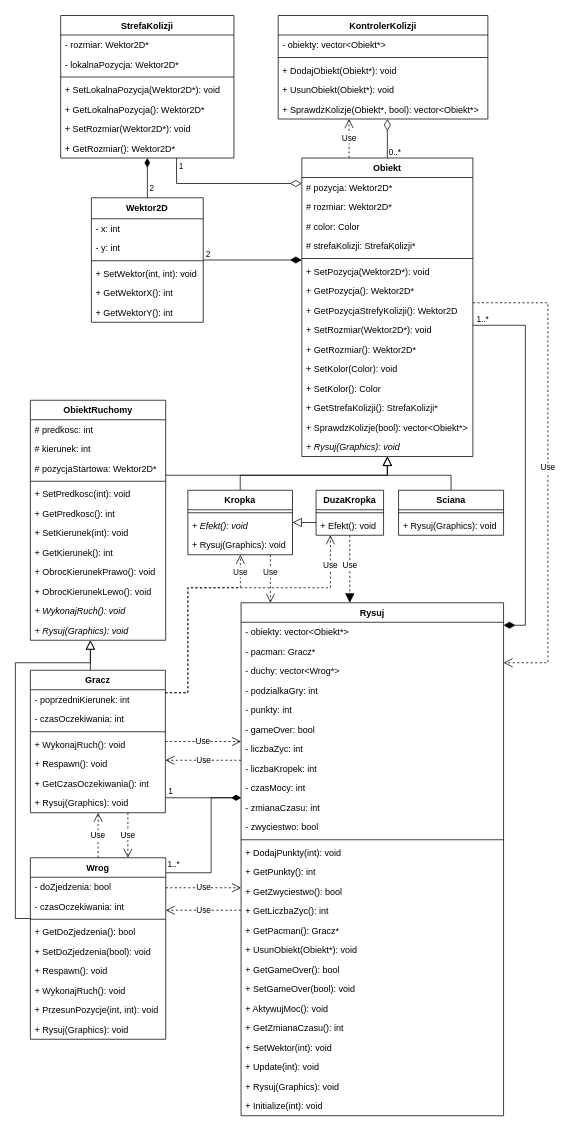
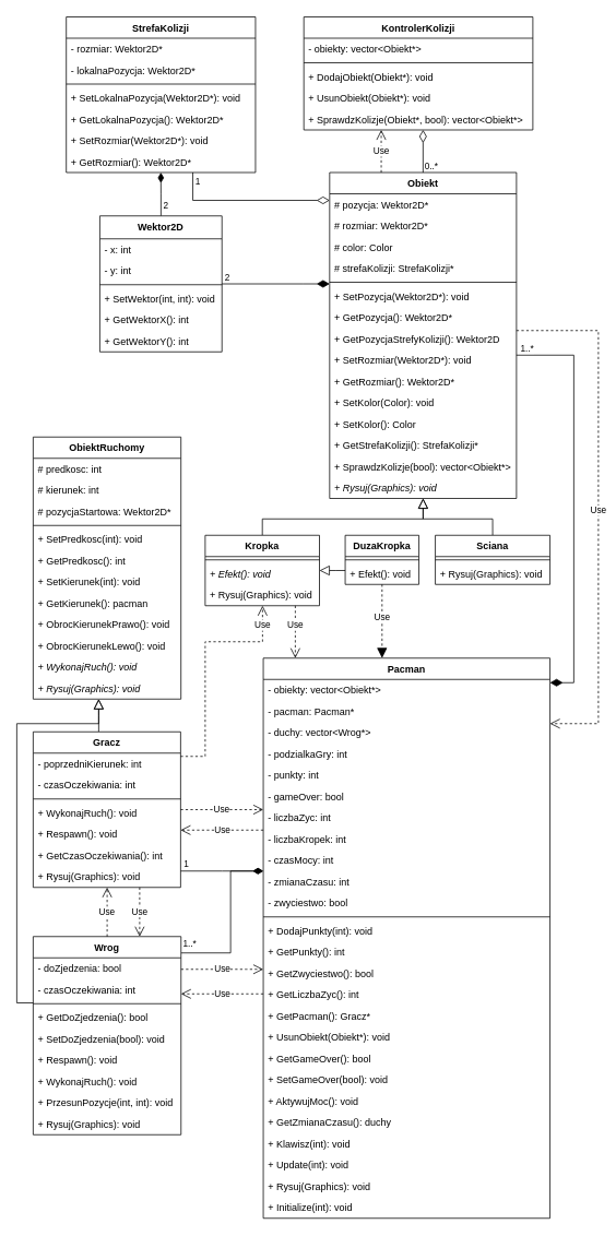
- <mxCell id="83" style="edgeStyle=orthogonalEdgeStyle;rounded=0;jumpStyle=none;orthogonalLoop=1;jettySize=auto;html=1;endArrow=block;endFill=0;endSize=10;strokeWidth=1;" parent="1" source="84" target="22" edge="1"><mxGeometry relative="1" as="geometry"><Array as="points"><mxPoint x="516" y="633" /></Array></mxGeometry></mxCell>
- <mxCell id="92" value="+ GetKierunek(): int" style="text;strokeColor=none;fillColor=none;align=left;verticalAlign=top;spacingLeft=4;spacingRight=4;overflow=hidden;rotatable=0;points=[[0,0.5],[1,0.5]];portConstraint=eastwest;" parent="84" vertex="1"><mxGeometry y="190" width="180.42" height="26" as="geometry" /></mxCell>
+ <mxCell id="92" value="+ GetKierunek(): pacman" style="text;strokeColor=none;fillColor=none;align=left;verticalAlign=top;spacingLeft=4;spacingRight=4;overflow=hidden;rotatable=0;points=[[0,0.5],[1,0.5]];portConstraint=eastwest;" parent="84" vertex="1"><mxGeometry y="190" width="180.42" height="26" as="geometry" /></mxCell>
- <mxCell id="138" value="Use" style="endArrow=open;endSize=10;dashed=1;html=1;rounded=0;strokeWidth=1;jumpStyle=none;edgeStyle=orthogonalEdgeStyle;" parent="1" source="100" target="70" edge="1"><mxGeometry x="0.814" width="160" relative="1" as="geometry"><mxPoint x="240" y="913" as="sourcePoint" /><mxPoint x="340.42" y="913" as="targetPoint" /><Array as="points"><mxPoint x="250" y="923" /><mxPoint x="250" y="783" /><mxPoint x="440" y="783" /></Array><mxPoint as="offset" /></mxGeometry></mxCell>
- <mxCell id="42" value="Rysuj" style="swimlane;fontStyle=1;align=center;verticalAlign=top;childLayout=stackLayout;horizontal=1;startSize=26;horizontalStack=0;resizeParent=1;resizeParentMax=0;resizeLast=0;collapsible=1;marginBottom=0;" parent="1" vertex="1"><mxGeometry x="320.92" y="803" width="350" height="684" as="geometry" /></mxCell>
+ <mxCell id="42" value="Pacman" style="swimlane;fontStyle=1;align=center;verticalAlign=top;childLayout=stackLayout;horizontal=1;startSize=26;horizontalStack=0;resizeParent=1;resizeParentMax=0;resizeLast=0;collapsible=1;marginBottom=0;" parent="1" vertex="1"><mxGeometry x="320.92" y="803" width="350" height="684" as="geometry" /></mxCell>
- <mxCell id="44" value="- pacman: Gracz*" style="text;strokeColor=none;fillColor=none;align=left;verticalAlign=top;spacingLeft=4;spacingRight=4;overflow=hidden;rotatable=0;points=[[0,0.5],[1,0.5]];portConstraint=eastwest;" parent="42" vertex="1"><mxGeometry y="52" width="350" height="26" as="geometry" /></mxCell>
+ <mxCell id="44" value="- pacman: Pacman*" style="text;strokeColor=none;fillColor=none;align=left;verticalAlign=top;spacingLeft=4;spacingRight=4;overflow=hidden;rotatable=0;points=[[0,0.5],[1,0.5]];portConstraint=eastwest;" parent="42" vertex="1"><mxGeometry y="52" width="350" height="26" as="geometry" /></mxCell>
- <mxCell id="64" value="+ GetZmianaCzasu(): int" style="text;strokeColor=none;fillColor=none;align=left;verticalAlign=top;spacingLeft=4;spacingRight=4;overflow=hidden;rotatable=0;points=[[0,0.5],[1,0.5]];portConstraint=eastwest;" parent="42" vertex="1"><mxGeometry y="554" width="350" height="26" as="geometry" /></mxCell>
+ <mxCell id="64" value="+ GetZmianaCzasu(): duchy" style="text;strokeColor=none;fillColor=none;align=left;verticalAlign=top;spacingLeft=4;spacingRight=4;overflow=hidden;rotatable=0;points=[[0,0.5],[1,0.5]];portConstraint=eastwest;" parent="42" vertex="1"><mxGeometry y="554" width="350" height="26" as="geometry" /></mxCell>
- <mxCell id="65" value="+ SetWektor(int): void" style="text;strokeColor=none;fillColor=none;align=left;verticalAlign=top;spacingLeft=4;spacingRight=4;overflow=hidden;rotatable=0;points=[[0,0.5],[1,0.5]];portConstraint=eastwest;" parent="42" vertex="1"><mxGeometry y="580" width="350" height="26" as="geometry" /></mxCell>
+ <mxCell id="65" value="+ Klawisz(int): void" style="text;strokeColor=none;fillColor=none;align=left;verticalAlign=top;spacingLeft=4;spacingRight=4;overflow=hidden;rotatable=0;points=[[0,0.5],[1,0.5]];portConstraint=eastwest;" parent="42" vertex="1"><mxGeometry y="580" width="350" height="26" as="geometry" /></mxCell>
